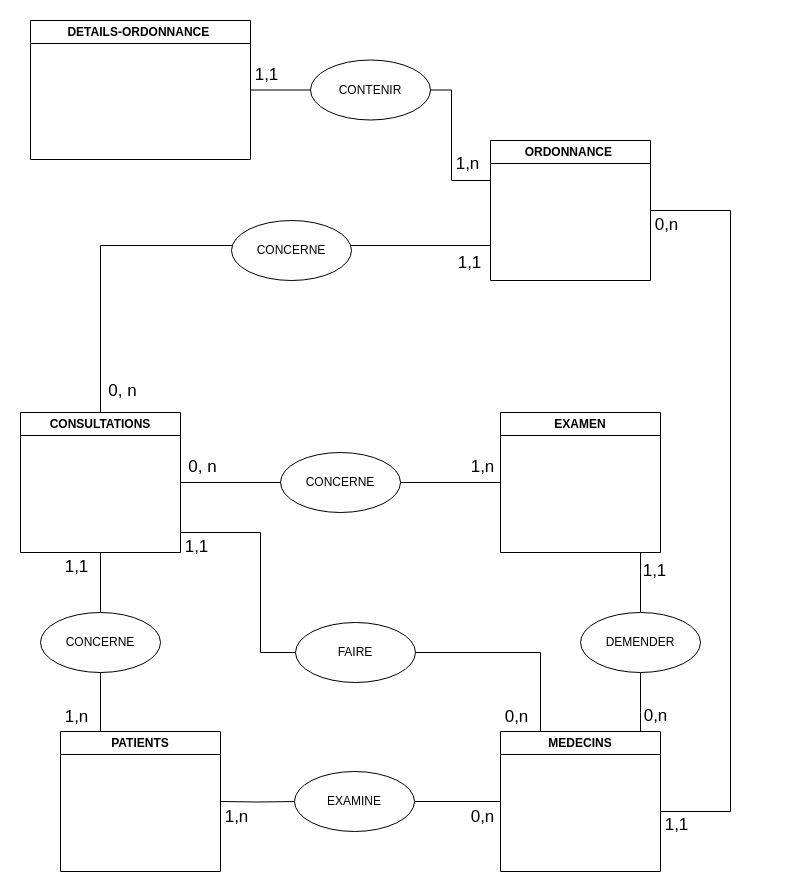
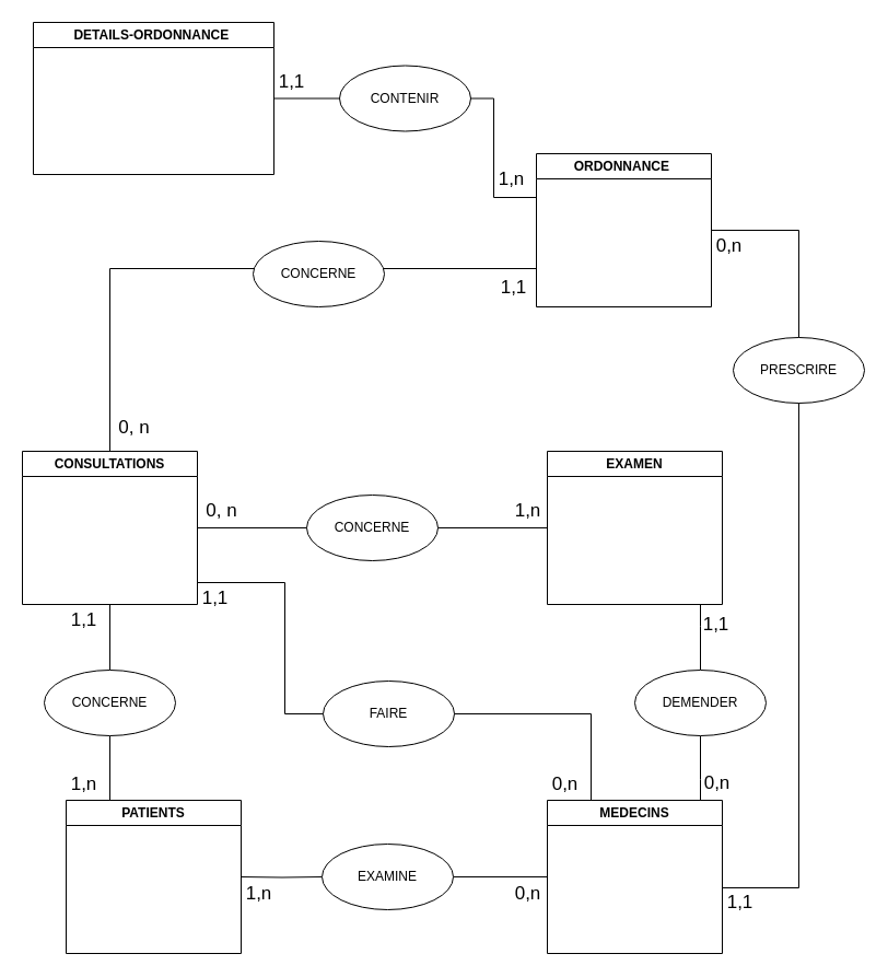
+ <mxCell id="23" value="PRESCRIRE" style="ellipse;whiteSpace=wrap;html=1;" vertex="1" parent="1"><mxGeometry x="670" y="308" width="120" height="60" as="geometry" /></mxCell>
